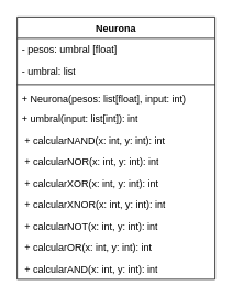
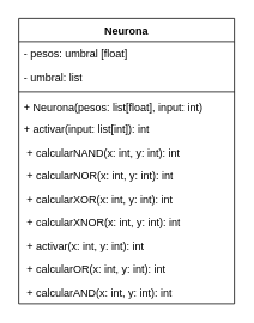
- <mxCell id="7" value="+ umbral(input: list[int]): int" style="text;strokeColor=none;fillColor=none;align=left;verticalAlign=top;spacingLeft=4;spacingRight=4;overflow=hidden;rotatable=0;points=[[0,0.5],[1,0.5]];portConstraint=eastwest;whiteSpace=wrap;html=1;" vertex="1" parent="2"><mxGeometry y="110" width="240" height="26" as="geometry" /></mxCell>
+ <mxCell id="7" value="+ activar(input: list[int]): int" style="text;strokeColor=none;fillColor=none;align=left;verticalAlign=top;spacingLeft=4;spacingRight=4;overflow=hidden;rotatable=0;points=[[0,0.5],[1,0.5]];portConstraint=eastwest;whiteSpace=wrap;html=1;" vertex="1" parent="2"><mxGeometry y="110" width="240" height="26" as="geometry" /></mxCell>
- <mxCell id="12" value="&lt;div&gt;&amp;nbsp;+ calcularNOT(x: int, y: int): int&lt;/div&gt;" style="text;strokeColor=none;fillColor=none;align=left;verticalAlign=top;spacingLeft=4;spacingRight=4;overflow=hidden;rotatable=0;points=[[0,0.5],[1,0.5]];portConstraint=eastwest;whiteSpace=wrap;html=1;" vertex="1" parent="2"><mxGeometry y="240" width="240" height="26" as="geometry" /></mxCell>
+ <mxCell id="12" value="&lt;div&gt;&amp;nbsp;+ activar(x: int, y: int): int&lt;/div&gt;" style="text;strokeColor=none;fillColor=none;align=left;verticalAlign=top;spacingLeft=4;spacingRight=4;overflow=hidden;rotatable=0;points=[[0,0.5],[1,0.5]];portConstraint=eastwest;whiteSpace=wrap;html=1;" vertex="1" parent="2"><mxGeometry y="240" width="240" height="26" as="geometry" /></mxCell>
